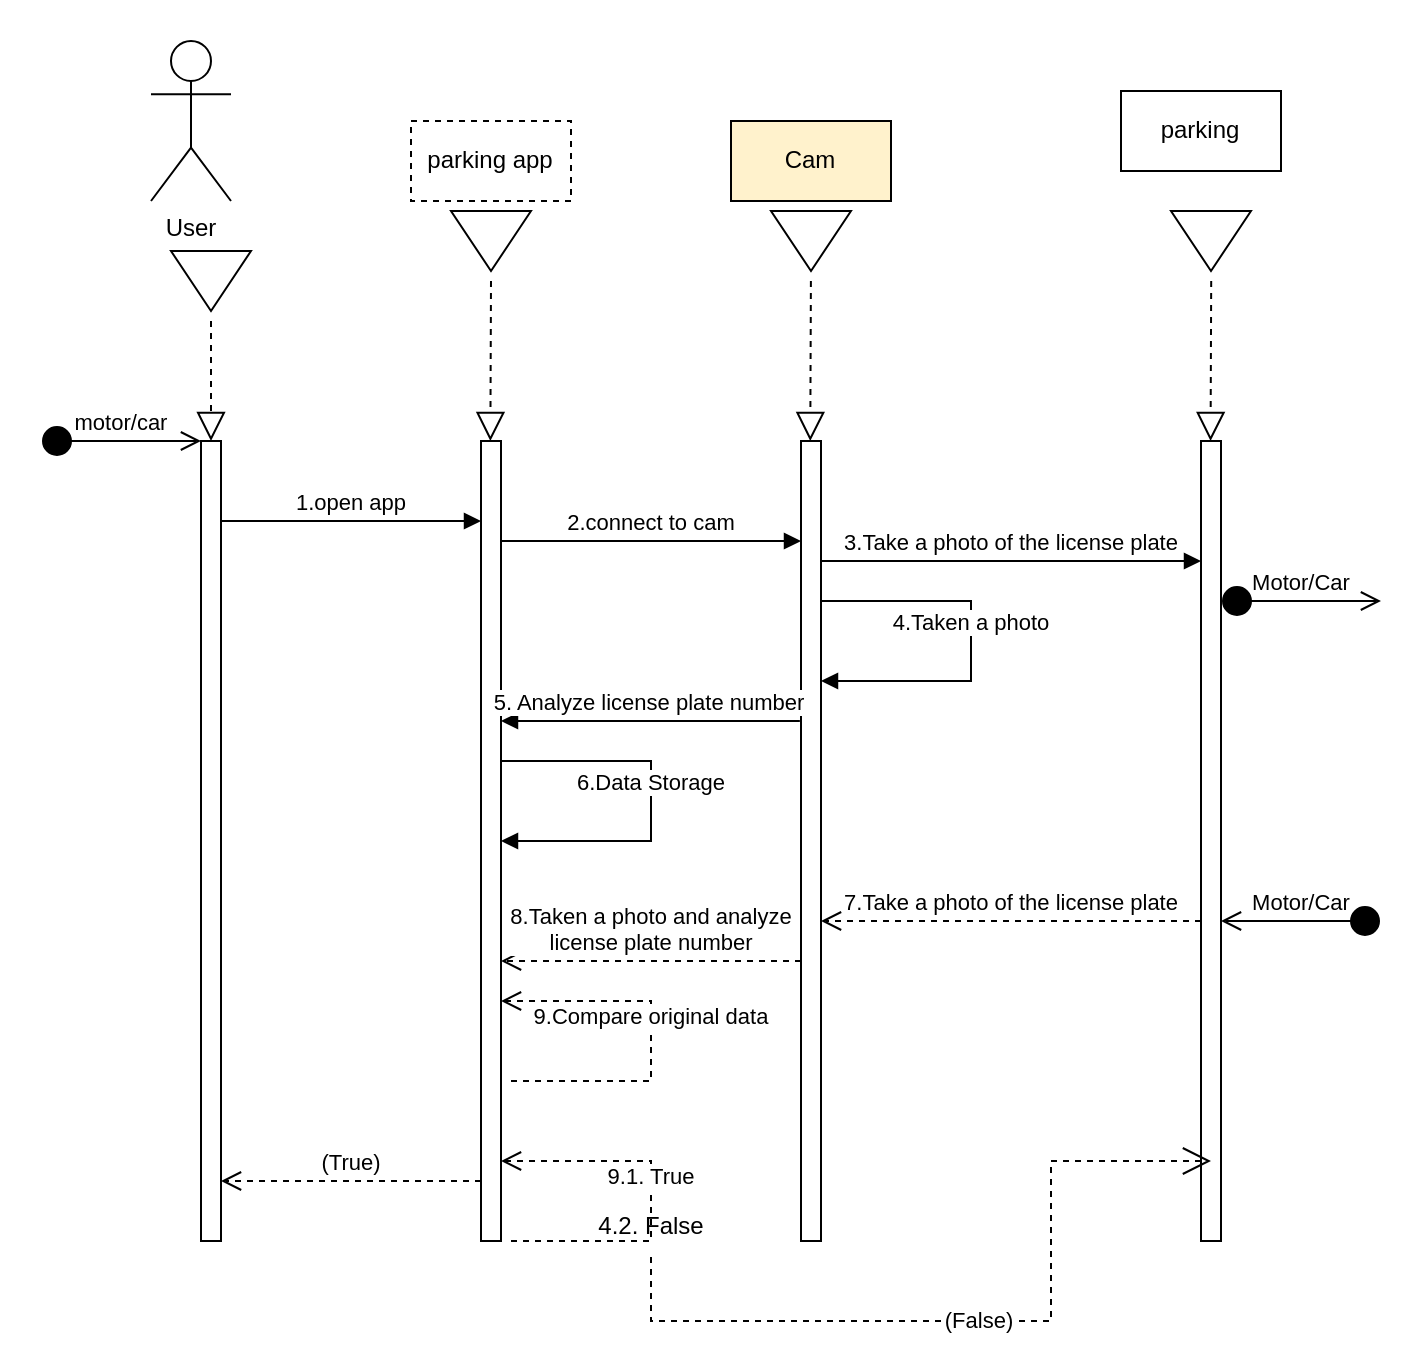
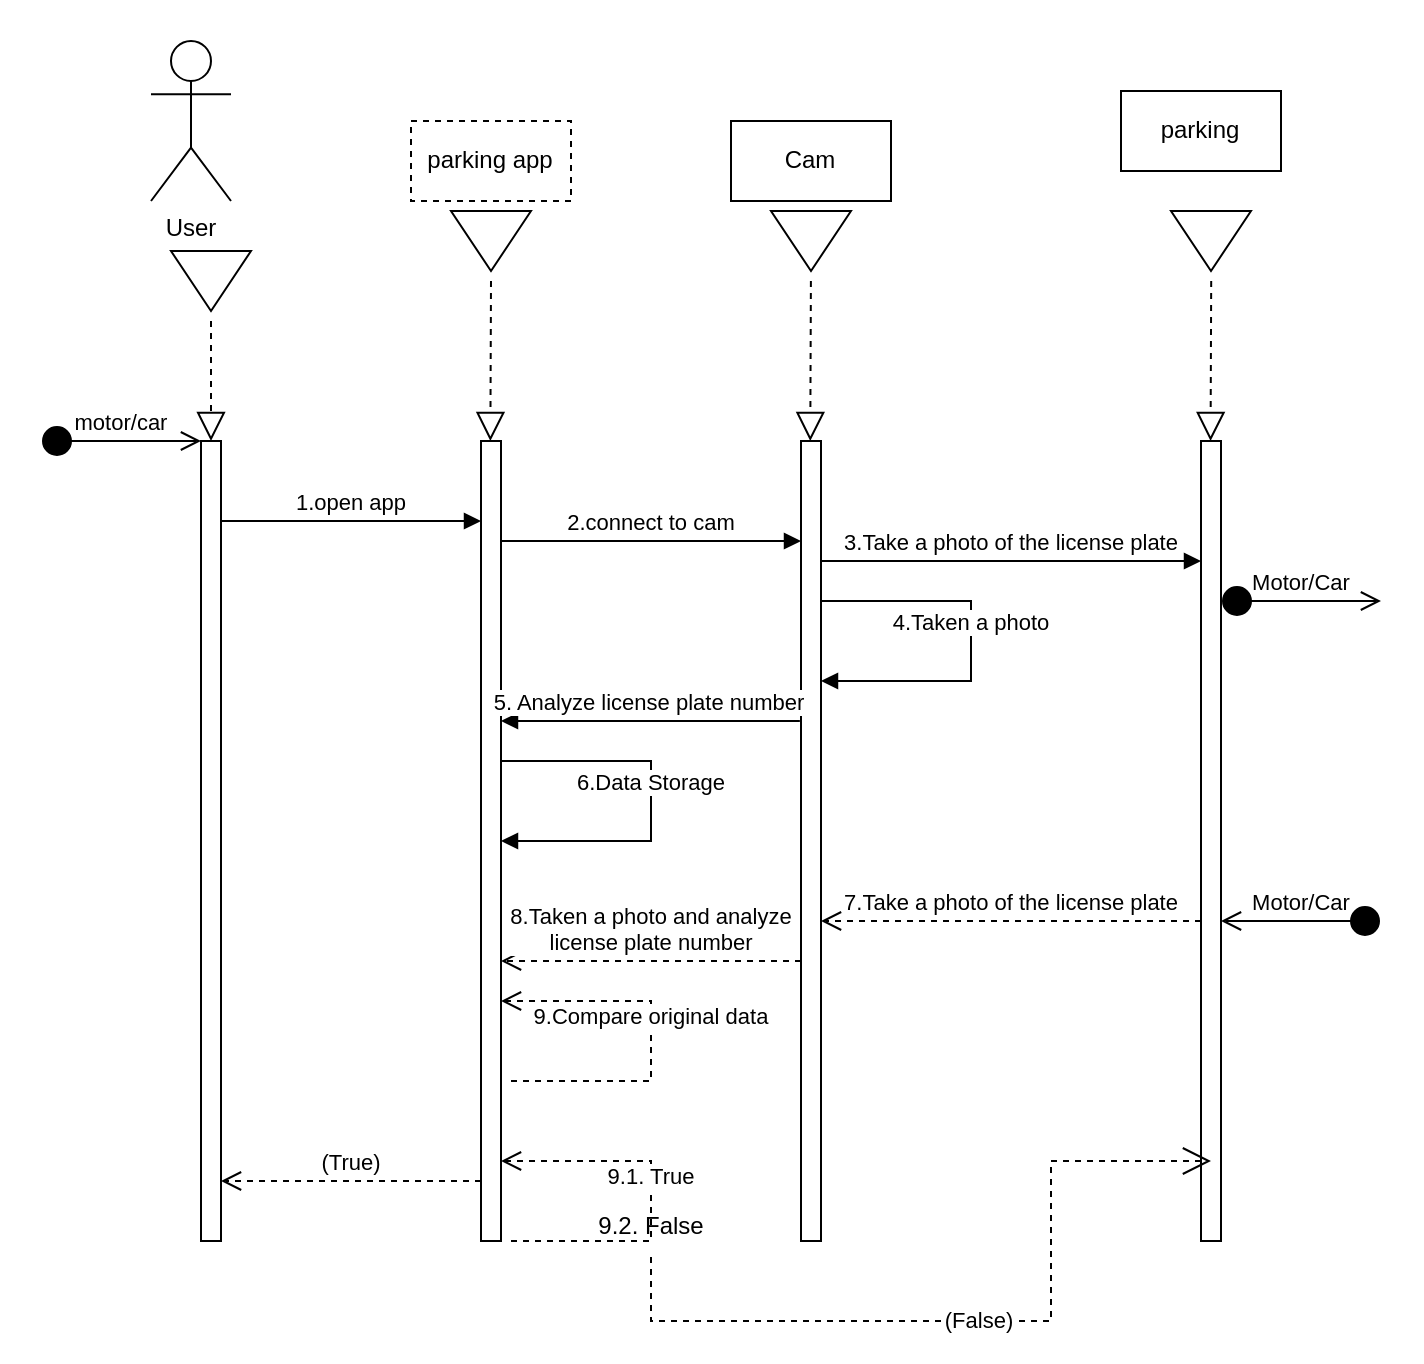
- <mxCell id="10" value="Cam" style="html=1;whiteSpace=wrap;fillColor=#fff2cc;" vertex="1" parent="1"><mxGeometry x="365" y="60" width="80" height="40" as="geometry" /></mxCell>
+ <mxCell id="10" value="Cam" style="html=1;whiteSpace=wrap;" vertex="1" parent="1"><mxGeometry x="365" y="60" width="80" height="40" as="geometry" /></mxCell>
- <mxCell id="31" value="4.2. False" style="text;html=1;align=center;verticalAlign=middle;resizable=0;points=[];autosize=1;strokeColor=none;fillColor=none;" vertex="1" parent="1"><mxGeometry x="285" y="598" width="80" height="30" as="geometry" /></mxCell>
+ <mxCell id="31" value="9.2. False" style="text;html=1;align=center;verticalAlign=middle;resizable=0;points=[];autosize=1;strokeColor=none;fillColor=none;" vertex="1" parent="1"><mxGeometry x="285" y="598" width="80" height="30" as="geometry" /></mxCell>
